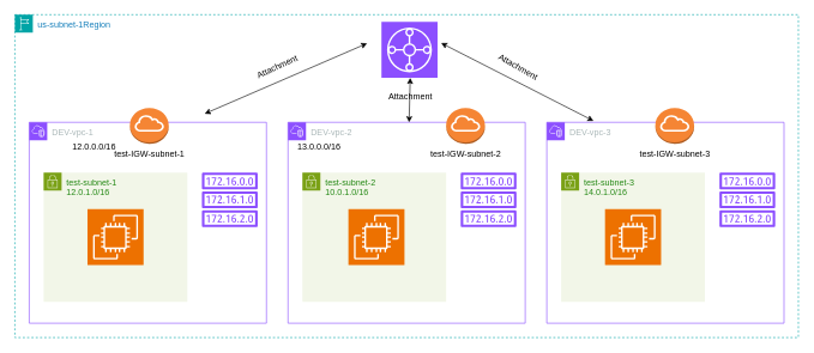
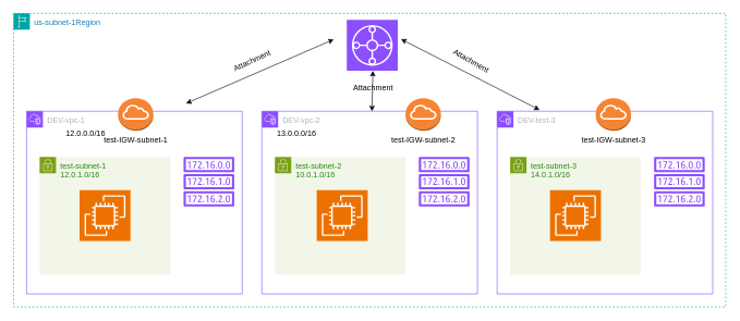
- <mxCell id="16" value="DEV-vpc-3" style="points=[[0,0],[0.25,0],[0.5,0],[0.75,0],[1,0],[1,0.25],[1,0.5],[1,0.75],[1,1],[0.75,1],[0.5,1],[0.25,1],[0,1],[0,0.75],[0,0.5],[0,0.25]];outlineConnect=0;gradientColor=none;html=1;whiteSpace=wrap;fontSize=12;fontStyle=0;container=1;pointerEvents=0;collapsible=0;recursiveResize=0;shape=mxgraph.aws4.group;grIcon=mxgraph.aws4.group_vpc2;strokeColor=#8C4FFF;fillColor=none;verticalAlign=top;align=left;spacingLeft=30;fontColor=#AAB7B8;dashed=0;" parent="2" vertex="1"><mxGeometry x="740" y="150" width="330" height="280" as="geometry" /></mxCell>
+ <mxCell id="16" value="DEV-test-3" style="points=[[0,0],[0.25,0],[0.5,0],[0.75,0],[1,0],[1,0.25],[1,0.5],[1,0.75],[1,1],[0.75,1],[0.5,1],[0.25,1],[0,1],[0,0.75],[0,0.5],[0,0.25]];outlineConnect=0;gradientColor=none;html=1;whiteSpace=wrap;fontSize=12;fontStyle=0;container=1;pointerEvents=0;collapsible=0;recursiveResize=0;shape=mxgraph.aws4.group;grIcon=mxgraph.aws4.group_vpc2;strokeColor=#8C4FFF;fillColor=none;verticalAlign=top;align=left;spacingLeft=30;fontColor=#AAB7B8;dashed=0;" parent="2" vertex="1"><mxGeometry x="740" y="150" width="330" height="280" as="geometry" /></mxCell>
- <mxCell id="15" value="13.0.0.0/16" style="text;html=1;align=center;verticalAlign=middle;resizable=0;points=[];autosize=1;strokeColor=none;fillColor=none;" parent="10" vertex="1"><mxGeometry x="3" y="20" width="80" height="30" as="geometry" /></mxCell>
+ <mxCell id="15" value="13.0.0.0/16" style="text;html=1;align=center;verticalAlign=middle;resizable=0;points=[];autosize=1;strokeColor=none;fillColor=none;" parent="10" vertex="1"><mxGeometry x="13" y="20" width="80" height="30" as="geometry" /></mxCell>
